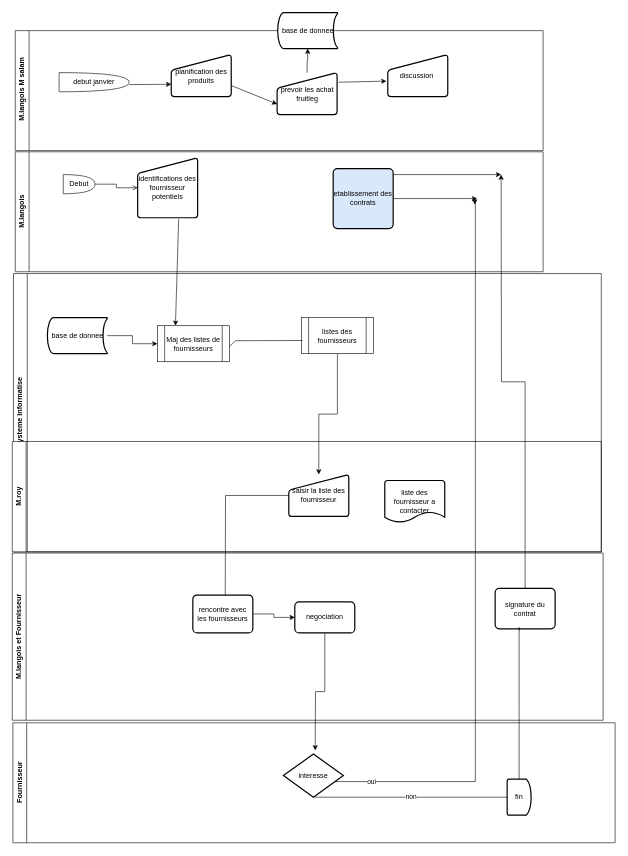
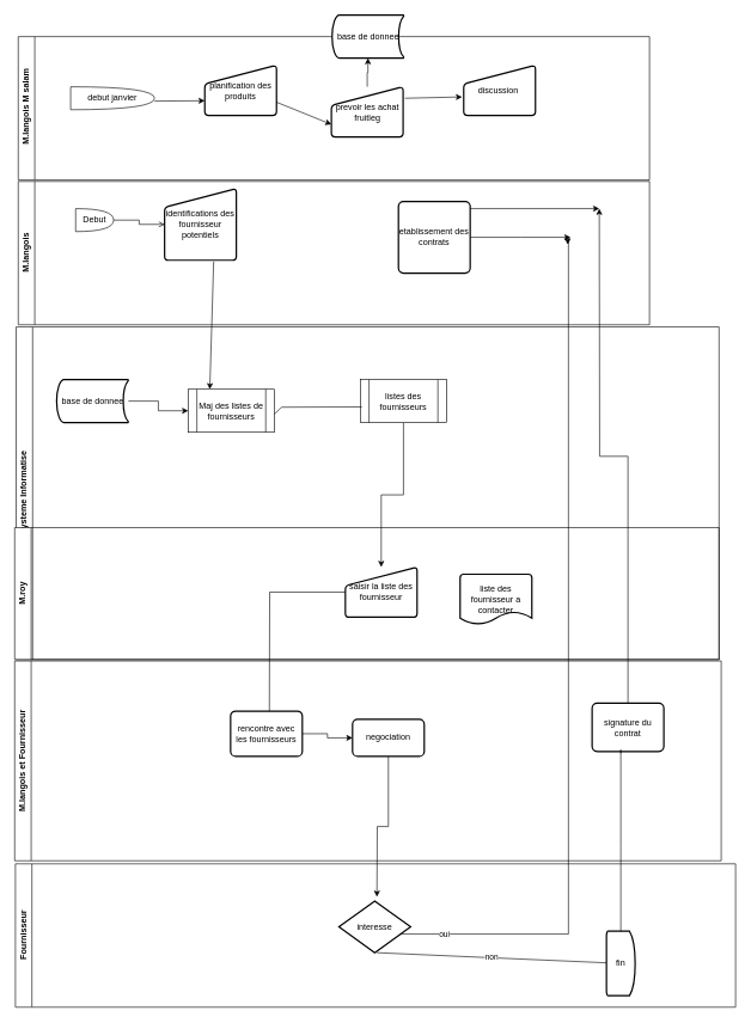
- <mxCell id="15" value="etablissement des contrats" style="rounded=1;whiteSpace=wrap;html=1;absoluteArcSize=1;arcSize=14;strokeWidth=2;fillColor=#dae8fc;" vertex="1" parent="10"><mxGeometry x="530" y="28" width="100" height="100" as="geometry" /></mxCell>
+ <mxCell id="15" value="etablissement des contrats" style="rounded=1;whiteSpace=wrap;html=1;absoluteArcSize=1;arcSize=14;strokeWidth=2;" vertex="1" parent="10"><mxGeometry x="530" y="28" width="100" height="100" as="geometry" /></mxCell>
- <mxCell id="41" value="fin" style="strokeWidth=2;html=1;shape=mxgraph.flowchart.delay;whiteSpace=wrap;" vertex="1" parent="1"><mxGeometry x="845" y="1298" width="40" height="60" as="geometry" /></mxCell>
+ <mxCell id="41" value="fin" style="strokeWidth=2;html=1;shape=mxgraph.flowchart.delay;whiteSpace=wrap;" vertex="1" parent="1"><mxGeometry x="845" y="1298" width="40" height="90" as="geometry" /></mxCell>
